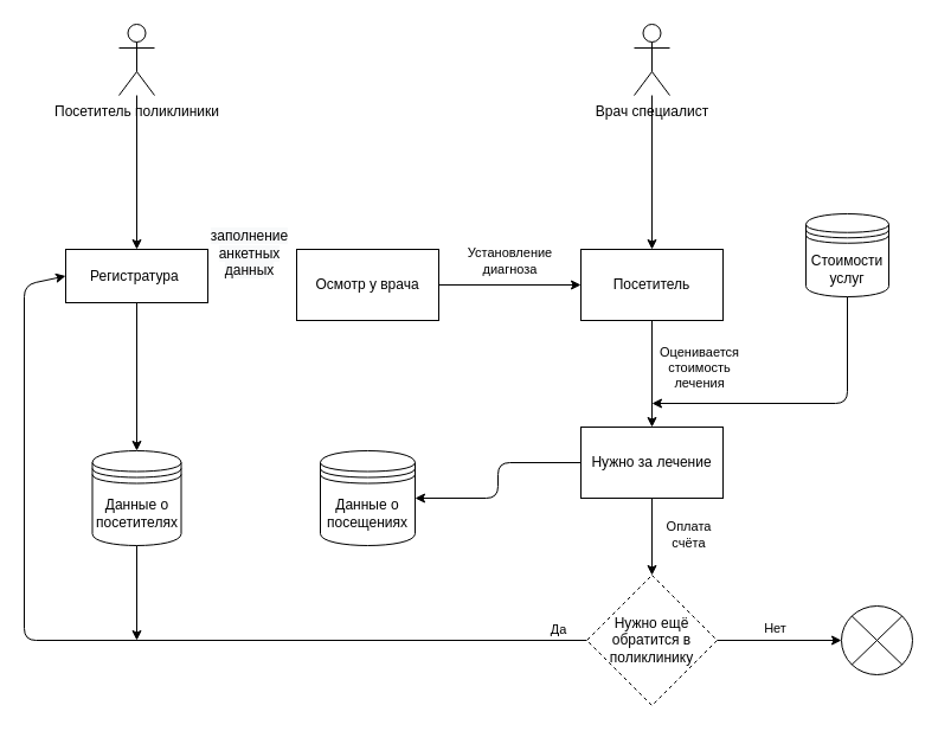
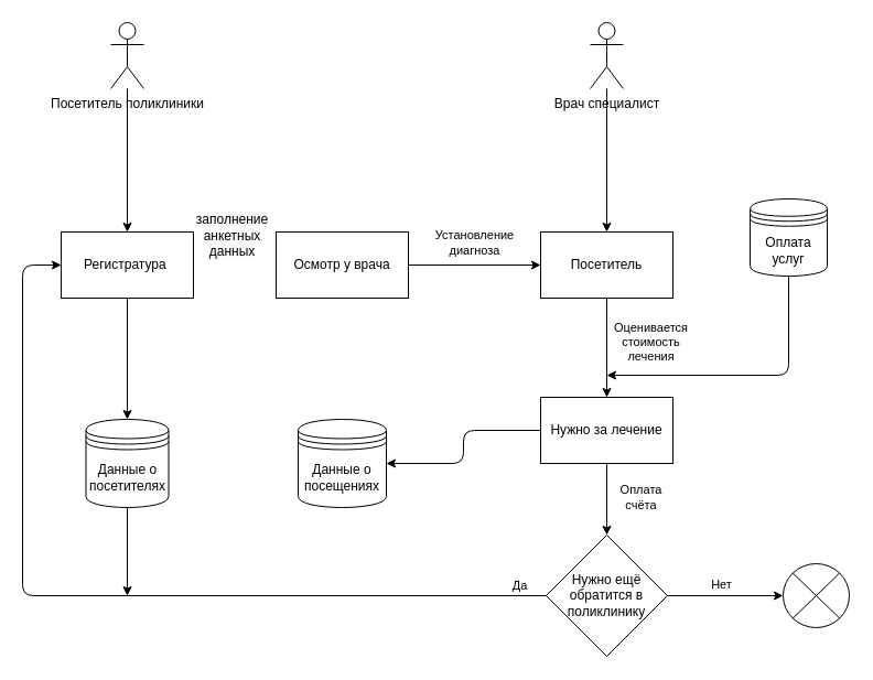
- <mxCell id="19" value="Стоимости услуг" style="shape=datastore;whiteSpace=wrap;html=1;" vertex="1" parent="1"><mxGeometry x="680" y="180" width="70" height="70" as="geometry" /></mxCell>
+ <mxCell id="19" value="Оплата услуг" style="shape=datastore;whiteSpace=wrap;html=1;" vertex="1" parent="1"><mxGeometry x="680" y="180" width="70" height="70" as="geometry" /></mxCell>
- <mxCell id="3" value="Регистратура&amp;nbsp;" style="rounded=0;whiteSpace=wrap;html=1;" vertex="1" parent="1"><mxGeometry x="55" y="210" width="120" height="45" as="geometry" /></mxCell>
+ <mxCell id="3" value="Регистратура&amp;nbsp;" style="rounded=0;whiteSpace=wrap;html=1;" vertex="1" parent="1"><mxGeometry x="55" y="210" width="120" height="60" as="geometry" /></mxCell>
- <mxCell id="15" value="Нужно ещё обратится в поликлинику" style="rhombus;whiteSpace=wrap;html=1;dashed=1;" vertex="1" parent="1"><mxGeometry x="495" y="485" width="110" height="110" as="geometry" /></mxCell>
+ <mxCell id="15" value="Нужно ещё обратится в поликлинику" style="rhombus;whiteSpace=wrap;html=1;" vertex="1" parent="1"><mxGeometry x="495" y="485" width="110" height="110" as="geometry" /></mxCell>
